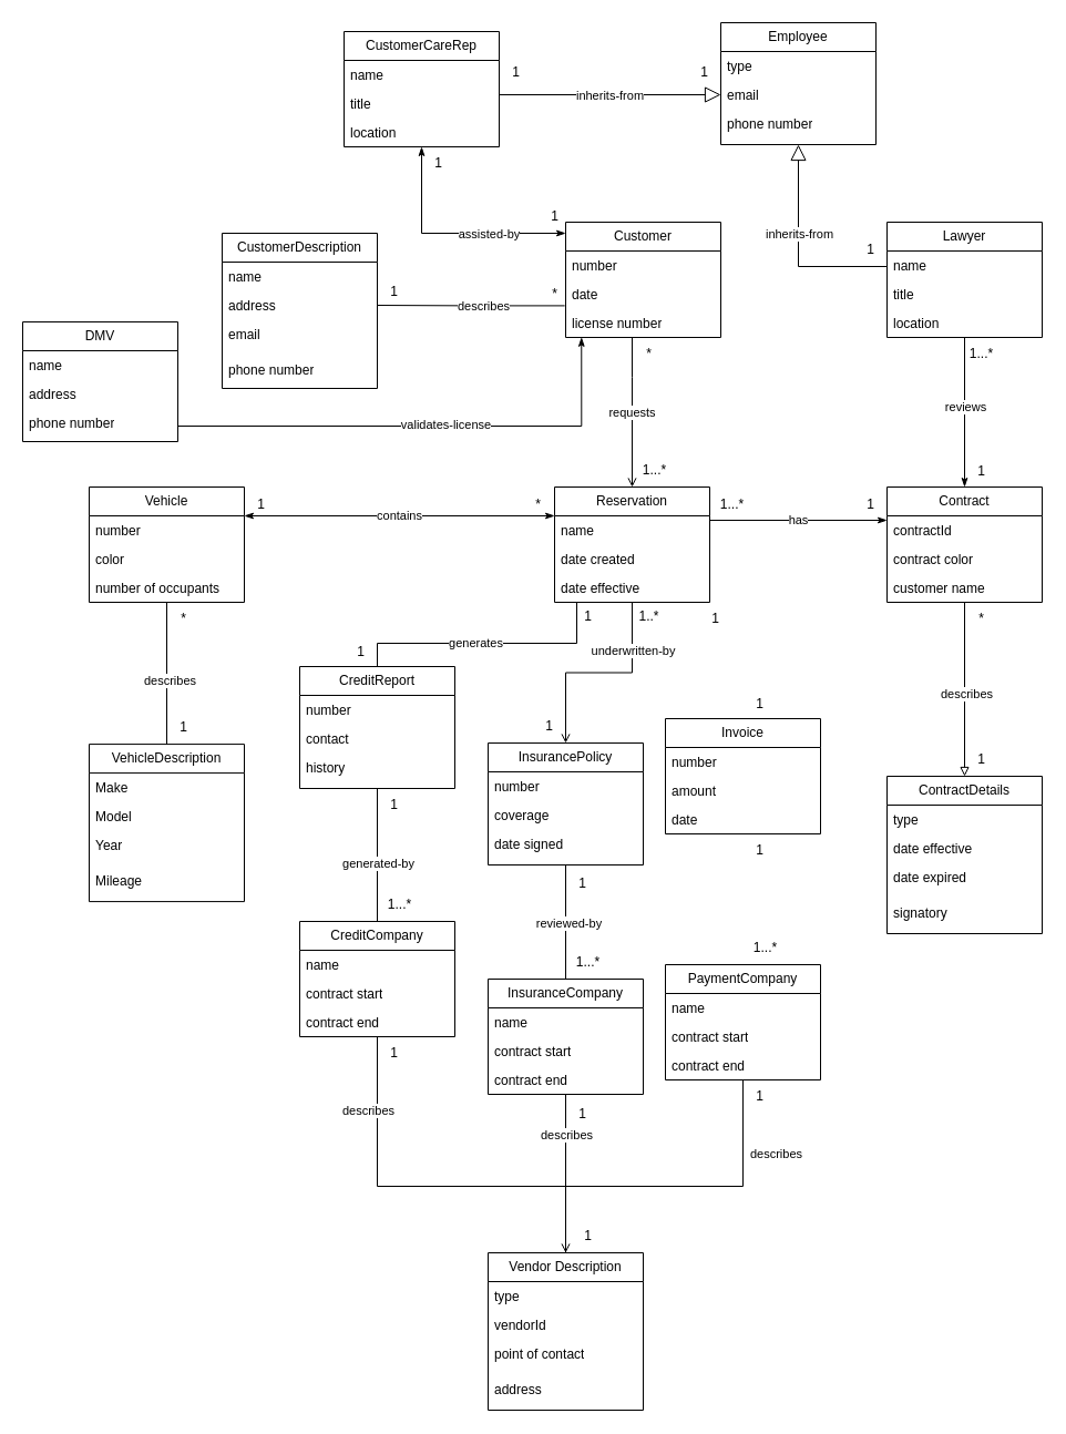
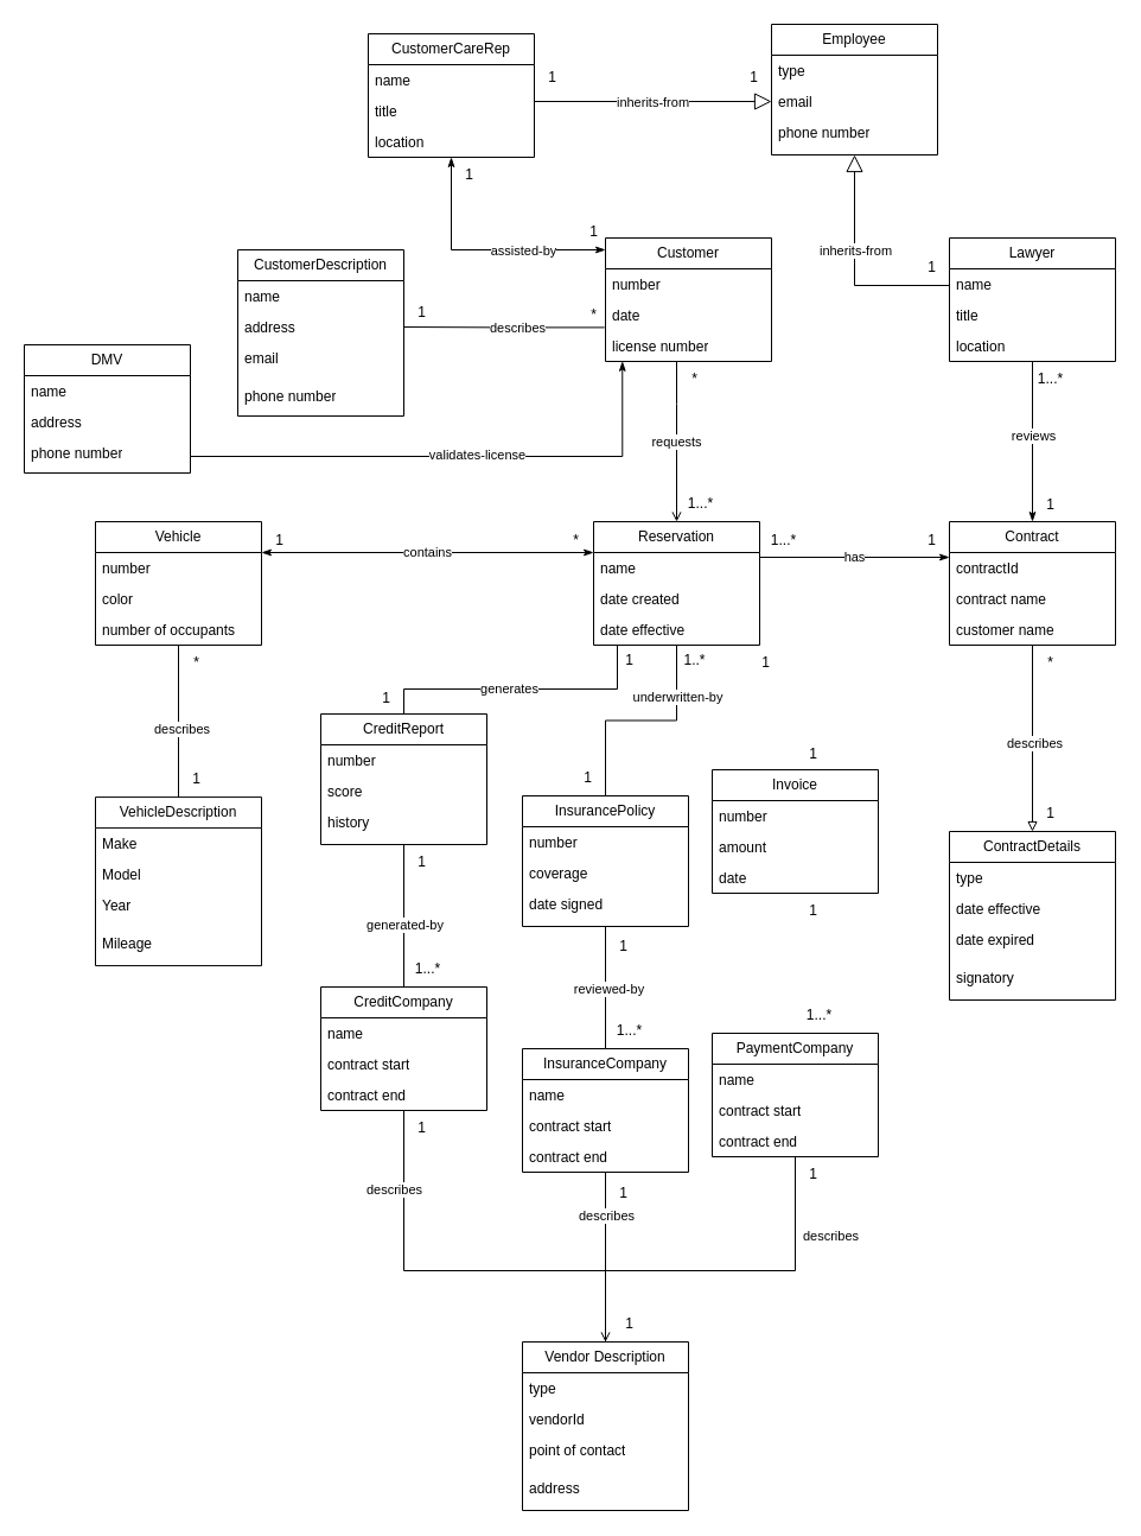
- <mxCell id="51" value="contract color" style="text;strokeColor=none;fillColor=none;align=left;verticalAlign=top;spacingLeft=4;spacingRight=4;overflow=hidden;rotatable=0;points=[[0,0.5],[1,0.5]];portConstraint=eastwest;whiteSpace=wrap;html=1;" vertex="1" parent="49"><mxGeometry y="52" width="140" height="26" as="geometry" /></mxCell>
+ <mxCell id="51" value="contract name" style="text;strokeColor=none;fillColor=none;align=left;verticalAlign=top;spacingLeft=4;spacingRight=4;overflow=hidden;rotatable=0;points=[[0,0.5],[1,0.5]];portConstraint=eastwest;whiteSpace=wrap;html=1;" vertex="1" parent="49"><mxGeometry y="52" width="140" height="26" as="geometry" /></mxCell>
- <mxCell id="27" style="edgeStyle=orthogonalEdgeStyle;rounded=0;orthogonalLoop=1;jettySize=auto;html=1;entryX=0.5;entryY=0;entryDx=0;entryDy=0;endArrow=open;endFill=0;" edge="1" parent="1" source="29" target="74"><mxGeometry relative="1" as="geometry" /></mxCell>
+ <mxCell id="27" style="edgeStyle=orthogonalEdgeStyle;rounded=0;orthogonalLoop=1;jettySize=auto;html=1;entryX=0.5;entryY=0;entryDx=0;entryDy=0;endArrow=none;endFill=0;" edge="1" parent="1" source="29" target="74"><mxGeometry relative="1" as="geometry" /></mxCell>
- <mxCell id="101" value="contact" style="text;strokeColor=none;fillColor=none;align=left;verticalAlign=top;spacingLeft=4;spacingRight=4;overflow=hidden;rotatable=0;points=[[0,0.5],[1,0.5]];portConstraint=eastwest;whiteSpace=wrap;html=1;" vertex="1" parent="99"><mxGeometry y="52" width="140" height="26" as="geometry" /></mxCell>
+ <mxCell id="101" value="score" style="text;strokeColor=none;fillColor=none;align=left;verticalAlign=top;spacingLeft=4;spacingRight=4;overflow=hidden;rotatable=0;points=[[0,0.5],[1,0.5]];portConstraint=eastwest;whiteSpace=wrap;html=1;" vertex="1" parent="99"><mxGeometry y="52" width="140" height="26" as="geometry" /></mxCell>
